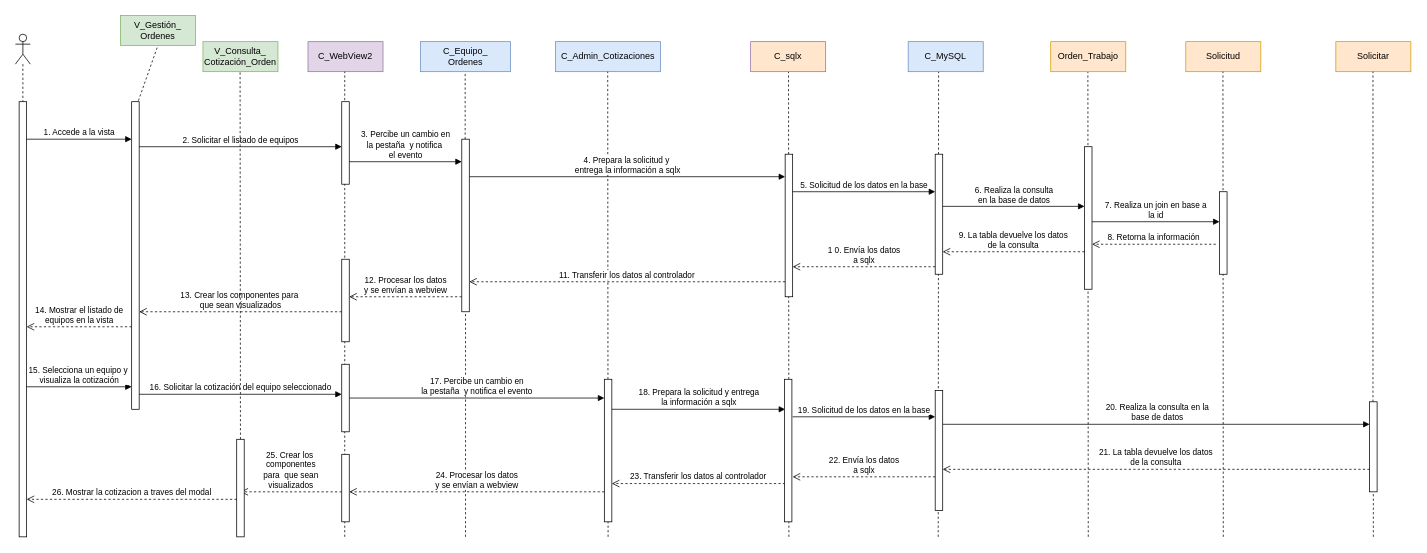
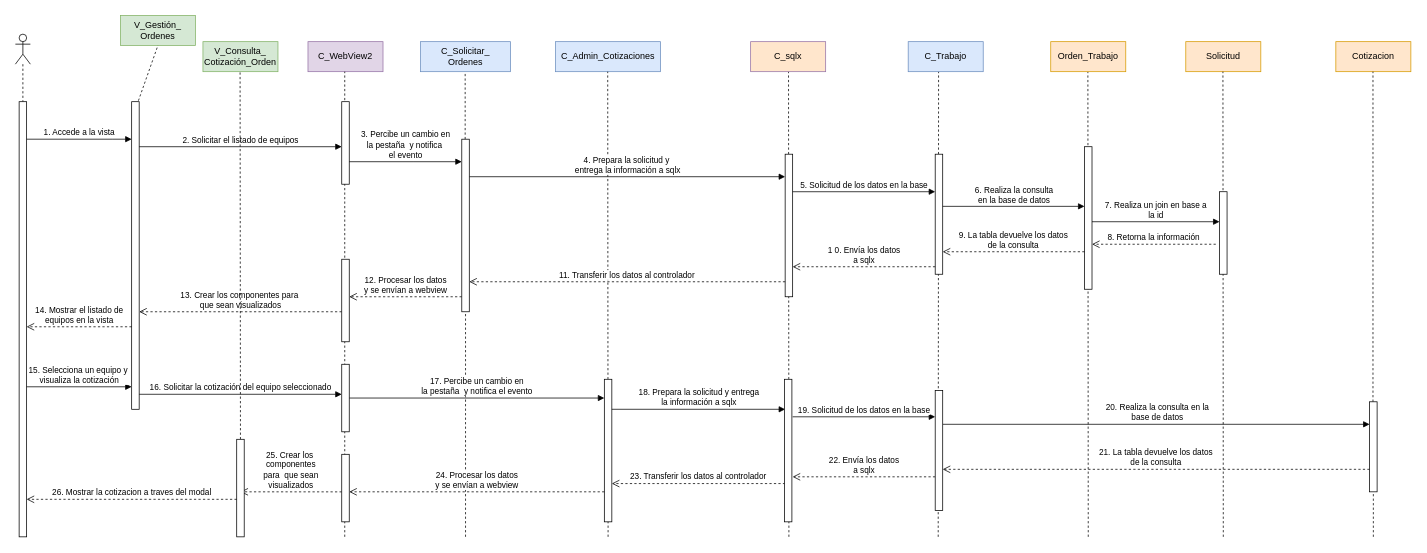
- <mxCell id="56" value="&lt;div&gt;C_Equipo_&lt;/div&gt;&lt;div&gt;Ordenes&lt;/div&gt;" style="rounded=0;whiteSpace=wrap;html=1;fillColor=#dae8fc;strokeColor=#6c8ebf;" vertex="1" parent="1"><mxGeometry x="560" y="55" width="120" height="40" as="geometry" /></mxCell>
+ <mxCell id="56" value="&lt;div&gt;C_Solicitar_&lt;/div&gt;&lt;div&gt;Ordenes&lt;/div&gt;" style="rounded=0;whiteSpace=wrap;html=1;fillColor=#dae8fc;strokeColor=#6c8ebf;" vertex="1" parent="1"><mxGeometry x="560" y="55" width="120" height="40" as="geometry" /></mxCell>
- <mxCell id="8" value="C_MySQL" style="rounded=0;whiteSpace=wrap;html=1;fillColor=#dae8fc;strokeColor=#6c8ebf;" vertex="1" parent="1"><mxGeometry x="1210" y="55" width="100" height="40" as="geometry" /></mxCell>
+ <mxCell id="8" value="C_Trabajo" style="rounded=0;whiteSpace=wrap;html=1;fillColor=#dae8fc;strokeColor=#6c8ebf;" vertex="1" parent="1"><mxGeometry x="1210" y="55" width="100" height="40" as="geometry" /></mxCell>
- <mxCell id="65" value="Solicitar" style="rounded=0;whiteSpace=wrap;html=1;fillColor=#ffe6cc;strokeColor=#d79b00;" vertex="1" parent="1"><mxGeometry x="1780" y="55" width="100" height="40" as="geometry" /></mxCell>
+ <mxCell id="65" value="Cotizacion" style="rounded=0;whiteSpace=wrap;html=1;fillColor=#ffe6cc;strokeColor=#d79b00;" vertex="1" parent="1"><mxGeometry x="1780" y="55" width="100" height="40" as="geometry" /></mxCell>
